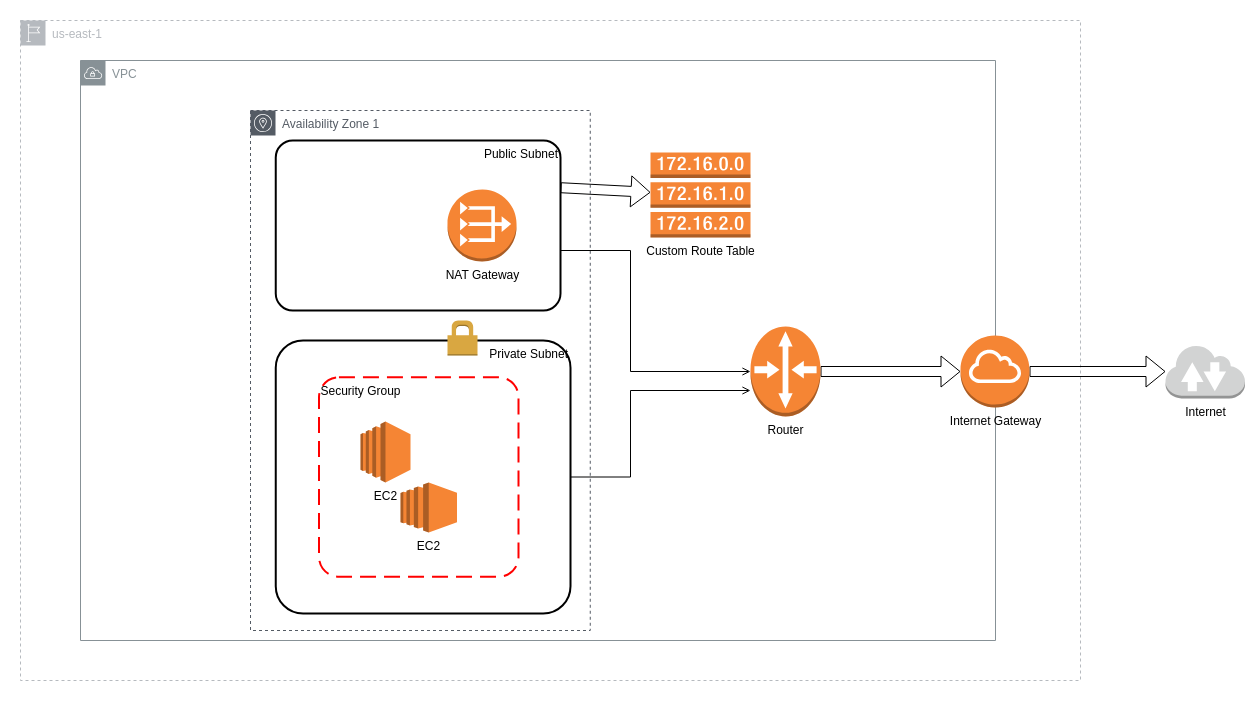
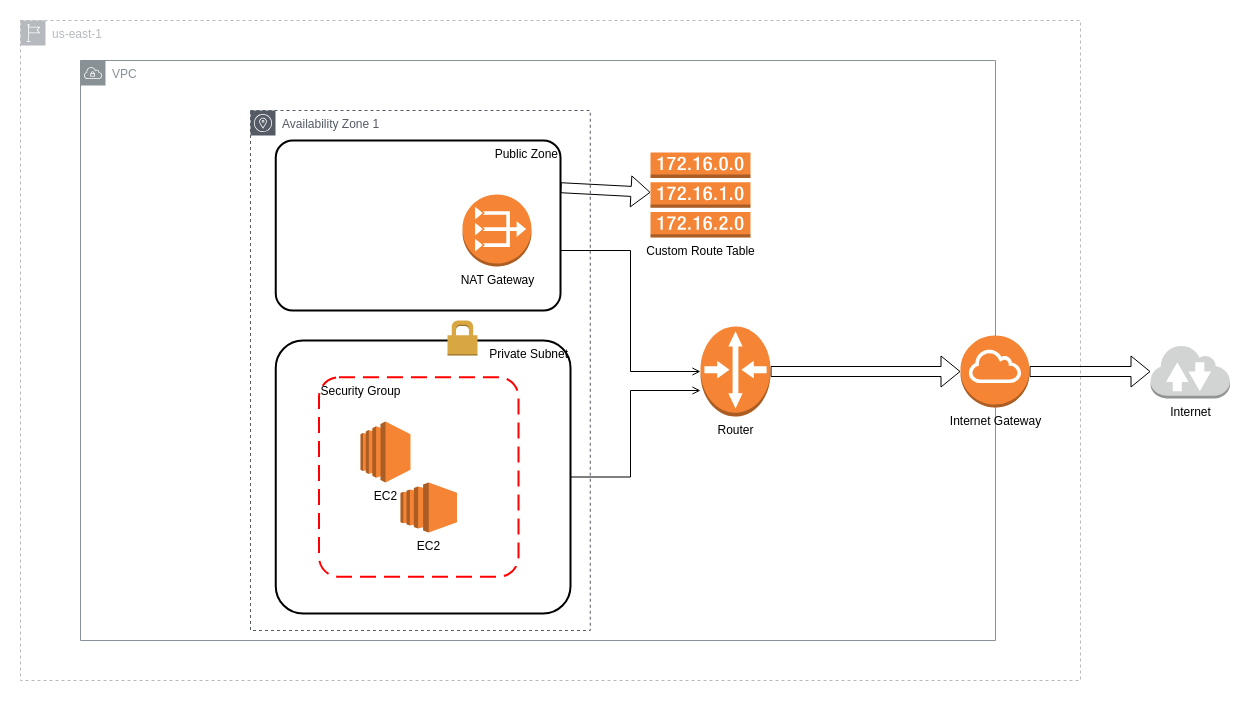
- <mxCell id="13" value="Public Subnet" style="rounded=1;arcSize=10;dashed=0;fillColor=none;gradientColor=none;strokeWidth=2;verticalAlign=top;align=right;" parent="1" vertex="1"><mxGeometry x="275.25" y="140" width="284.75" height="170" as="geometry" /></mxCell>
+ <mxCell id="13" value="Public Zone" style="rounded=1;arcSize=10;dashed=0;fillColor=none;gradientColor=none;strokeWidth=2;verticalAlign=top;align=right;" parent="1" vertex="1"><mxGeometry x="275.25" y="140" width="284.75" height="170" as="geometry" /></mxCell>
- <mxCell id="14" value="NAT Gateway" style="outlineConnect=0;dashed=0;verticalLabelPosition=bottom;verticalAlign=top;align=center;html=1;shape=mxgraph.aws3.vpc_nat_gateway;fillColor=#F58534;gradientColor=none;" parent="1" vertex="1"><mxGeometry x="447" y="189" width="69" height="72" as="geometry" /></mxCell>
+ <mxCell id="14" value="NAT Gateway" style="outlineConnect=0;dashed=0;verticalLabelPosition=bottom;verticalAlign=top;align=center;html=1;shape=mxgraph.aws3.vpc_nat_gateway;fillColor=#F58534;gradientColor=none;" parent="1" vertex="1"><mxGeometry x="462" y="194" width="69" height="72" as="geometry" /></mxCell>
- <mxCell id="17" value="Router" style="outlineConnect=0;dashed=0;verticalLabelPosition=bottom;verticalAlign=top;align=center;html=1;shape=mxgraph.aws3.router;fillColor=#F58534;gradientColor=none;" parent="1" vertex="1"><mxGeometry x="750" y="326" width="70" height="90" as="geometry" /></mxCell>
+ <mxCell id="17" value="Router" style="outlineConnect=0;dashed=0;verticalLabelPosition=bottom;verticalAlign=top;align=center;html=1;shape=mxgraph.aws3.router;fillColor=#F58534;gradientColor=none;" parent="1" vertex="1"><mxGeometry x="700" y="326" width="70" height="90" as="geometry" /></mxCell>
- <mxCell id="20" value="Internet" style="outlineConnect=0;dashed=0;verticalLabelPosition=bottom;verticalAlign=top;align=center;html=1;shape=mxgraph.aws3.internet_2;fillColor=#D2D3D3;gradientColor=none;" parent="1" vertex="1"><mxGeometry x="1165" y="344" width="79.5" height="54" as="geometry" /></mxCell>
+ <mxCell id="20" value="Internet" style="outlineConnect=0;dashed=0;verticalLabelPosition=bottom;verticalAlign=top;align=center;html=1;shape=mxgraph.aws3.internet_2;fillColor=#D2D3D3;gradientColor=none;" parent="1" vertex="1"><mxGeometry x="1150" y="344" width="79.5" height="54" as="geometry" /></mxCell>
